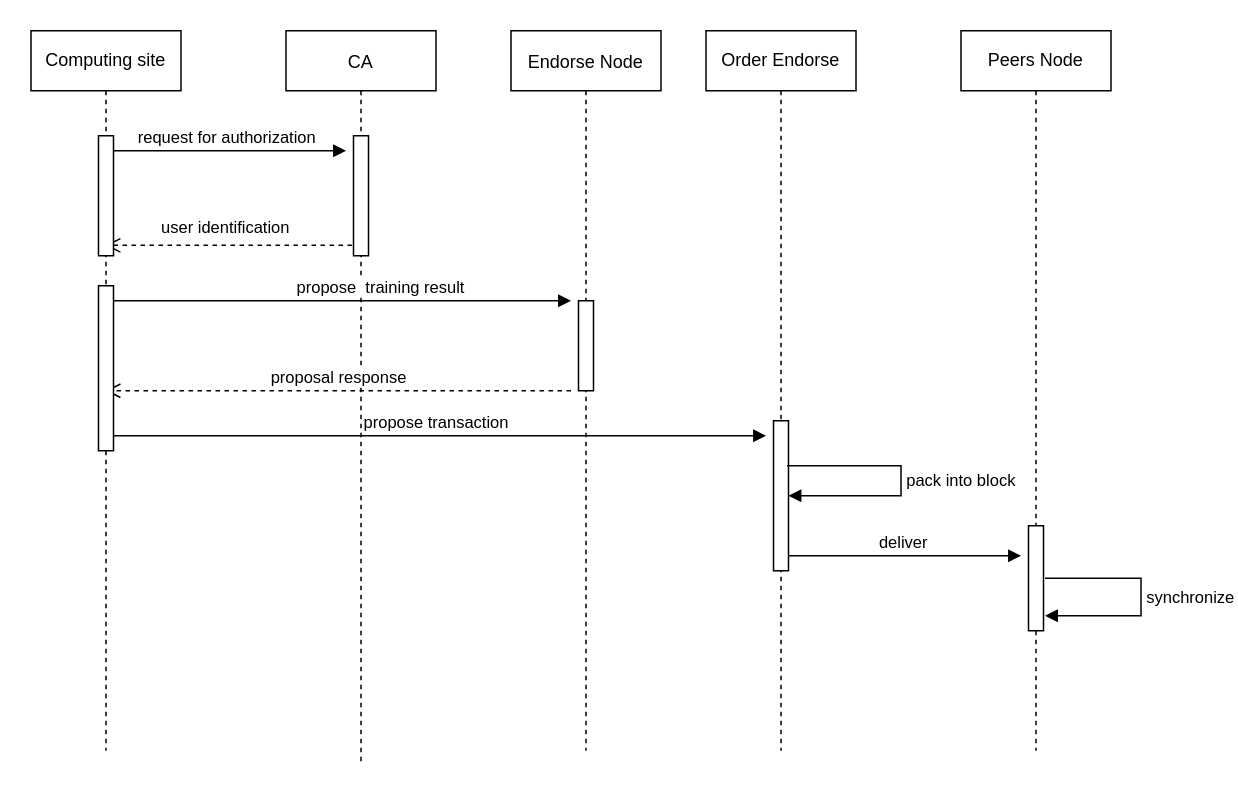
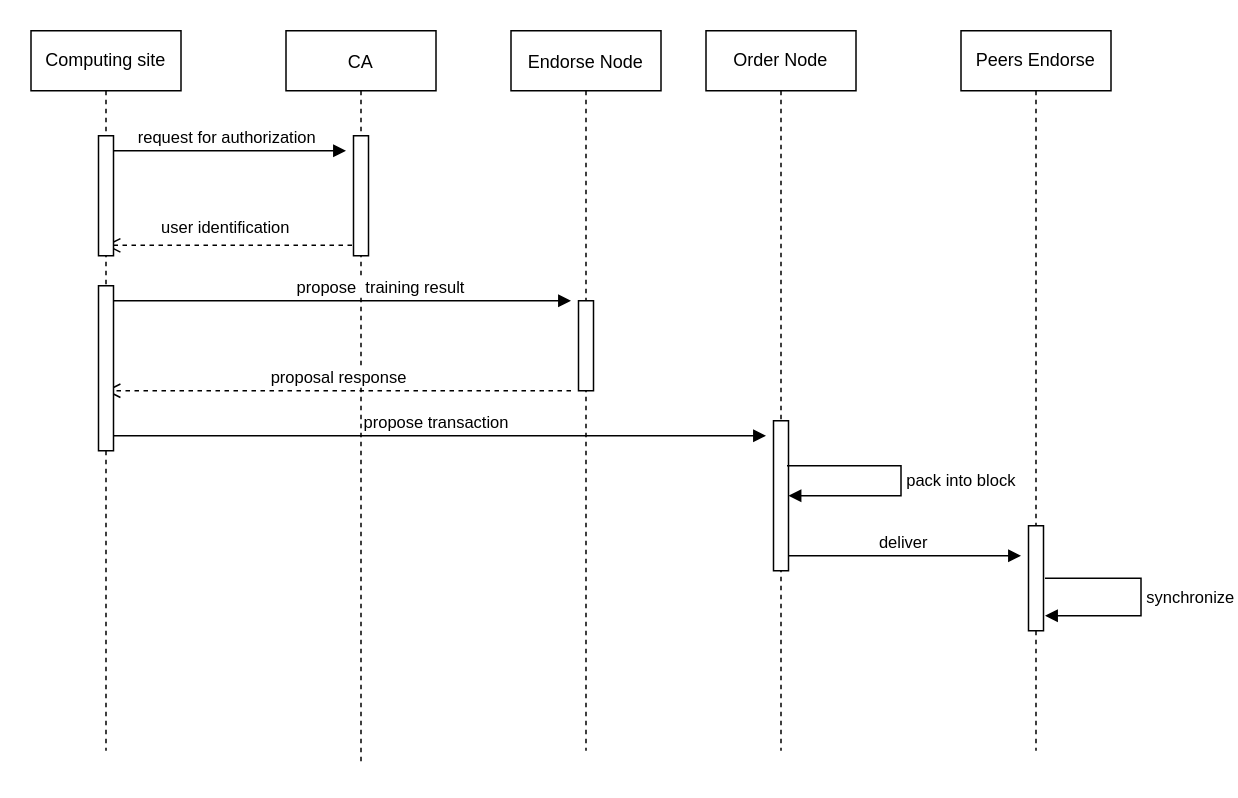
- <mxCell id="10" value="Order Endorse" style="shape=umlLifeline;perimeter=lifelinePerimeter;whiteSpace=wrap;html=1;container=1;collapsible=0;recursiveResize=0;outlineConnect=0;" vertex="1" parent="1"><mxGeometry x="470" y="20" width="100" height="480" as="geometry" /></mxCell>
+ <mxCell id="10" value="Order Node" style="shape=umlLifeline;perimeter=lifelinePerimeter;whiteSpace=wrap;html=1;container=1;collapsible=0;recursiveResize=0;outlineConnect=0;" vertex="1" parent="1"><mxGeometry x="470" y="20" width="100" height="480" as="geometry" /></mxCell>
- <mxCell id="15" value="Peers Node" style="shape=umlLifeline;perimeter=lifelinePerimeter;whiteSpace=wrap;html=1;container=1;collapsible=0;recursiveResize=0;outlineConnect=0;" vertex="1" parent="1"><mxGeometry x="640" y="20" width="100" height="480" as="geometry" /></mxCell>
+ <mxCell id="15" value="Peers Endorse" style="shape=umlLifeline;perimeter=lifelinePerimeter;whiteSpace=wrap;html=1;container=1;collapsible=0;recursiveResize=0;outlineConnect=0;" vertex="1" parent="1"><mxGeometry x="640" y="20" width="100" height="480" as="geometry" /></mxCell>
